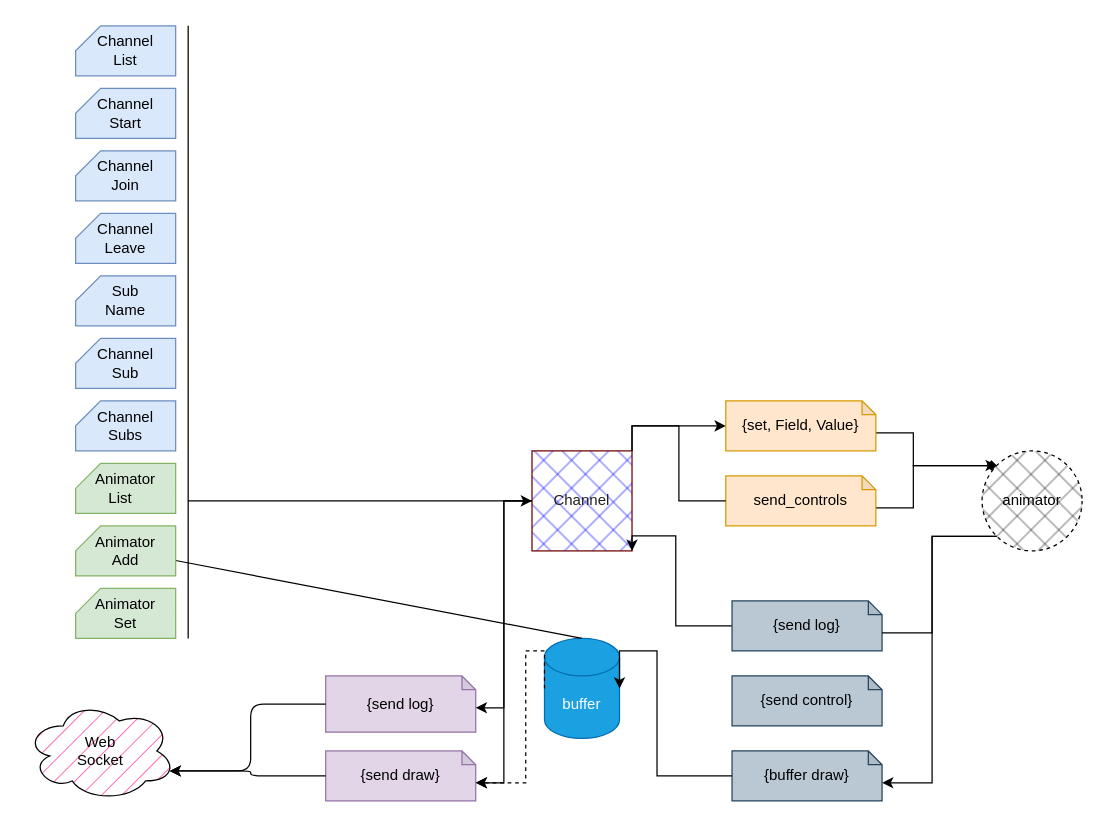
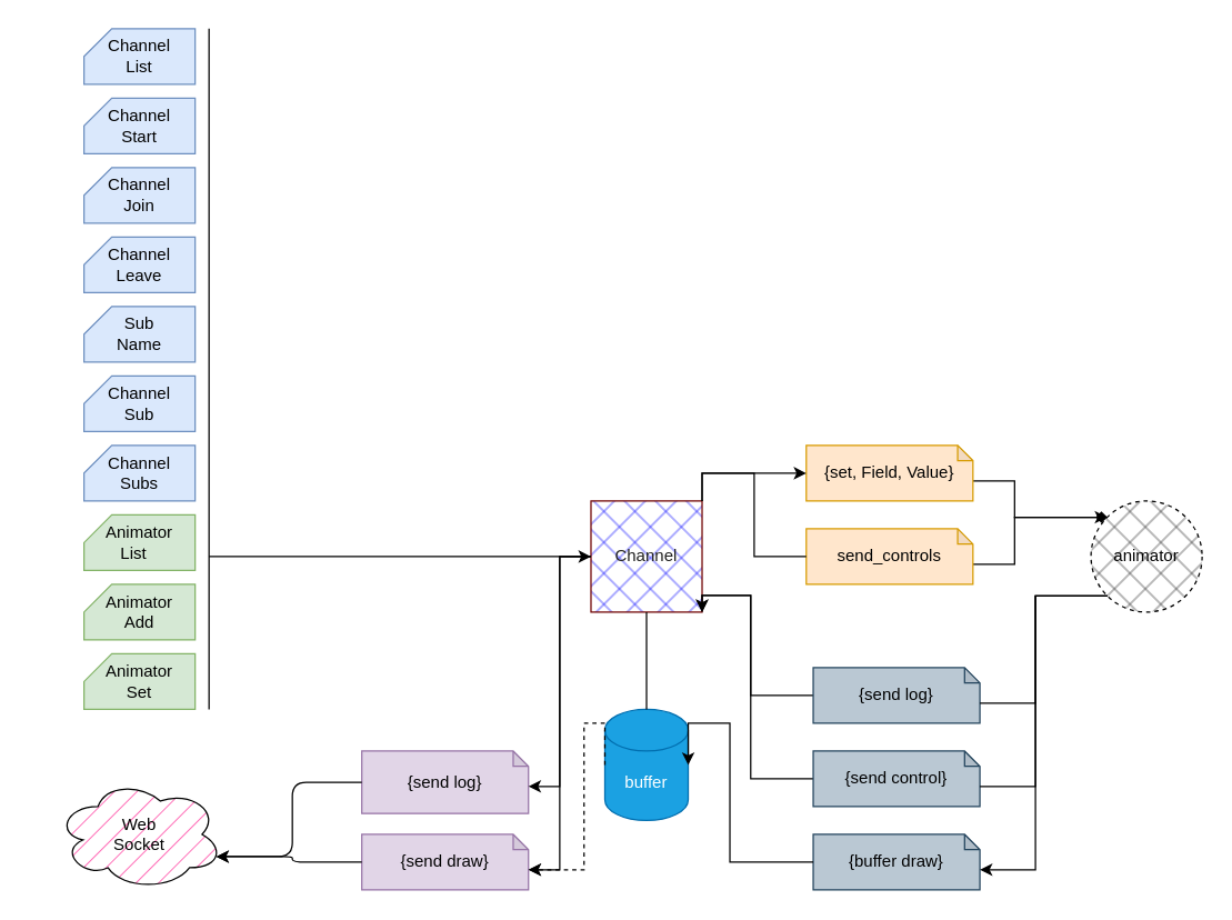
- <mxCell id="13" value="" style="endArrow=none;html=1;rounded=0;exitX=0.5;exitY=0;exitDx=0;exitDy=0;exitPerimeter=0;" edge="1" parent="1" source="11" target="27"><mxGeometry width="50" height="50" relative="1" as="geometry"><mxPoint x="665" y="570" as="sourcePoint" /><mxPoint x="715" y="520" as="targetPoint" /></mxGeometry></mxCell>
+ <mxCell id="13" value="" style="endArrow=none;html=1;rounded=0;entryX=0.5;entryY=1;entryDx=0;entryDy=0;exitX=0.5;exitY=0;exitDx=0;exitDy=0;exitPerimeter=0;" edge="1" parent="1" source="11" target="2"><mxGeometry width="50" height="50" relative="1" as="geometry"><mxPoint x="665" y="570" as="sourcePoint" /><mxPoint x="715" y="520" as="targetPoint" /></mxGeometry></mxCell>
+ <mxCell id="6" style="edgeStyle=orthogonalEdgeStyle;rounded=0;orthogonalLoop=1;jettySize=auto;html=1;exitX=0;exitY=0.5;exitDx=0;exitDy=0;exitPerimeter=0;entryX=1;entryY=1;entryDx=0;entryDy=0;" edge="1" parent="1" source="7" target="2"><mxGeometry relative="1" as="geometry"><mxPoint x="530" y="450" as="targetPoint" /><Array as="points"><mxPoint x="540" y="560" /><mxPoint x="540" y="428" /></Array></mxGeometry></mxCell>
+ <mxCell id="8" style="edgeStyle=orthogonalEdgeStyle;rounded=0;orthogonalLoop=1;jettySize=auto;html=1;exitX=0;exitY=1;exitDx=0;exitDy=0;entryX=0;entryY=0;entryDx=120;entryDy=25.5;entryPerimeter=0;endArrow=none;startFill=0;" edge="1" parent="1" source="3" target="7"><mxGeometry relative="1" as="geometry" /></mxCell>
- <mxCell id="30" value="Web&lt;div&gt;Socket&lt;/div&gt;" style="ellipse;shape=cloud;whiteSpace=wrap;html=1;fillStyle=hatch;fillColor=#FF66B3;" vertex="1" parent="1"><mxGeometry x="20" y="560" width="120" height="80" as="geometry" /></mxCell>
+ <mxCell id="30" value="Web&lt;div&gt;Socket&lt;/div&gt;" style="ellipse;shape=cloud;whiteSpace=wrap;html=1;fillStyle=hatch;fillColor=#FF66B3;" vertex="1" parent="1"><mxGeometry x="40" y="560" width="120" height="80" as="geometry" /></mxCell>
